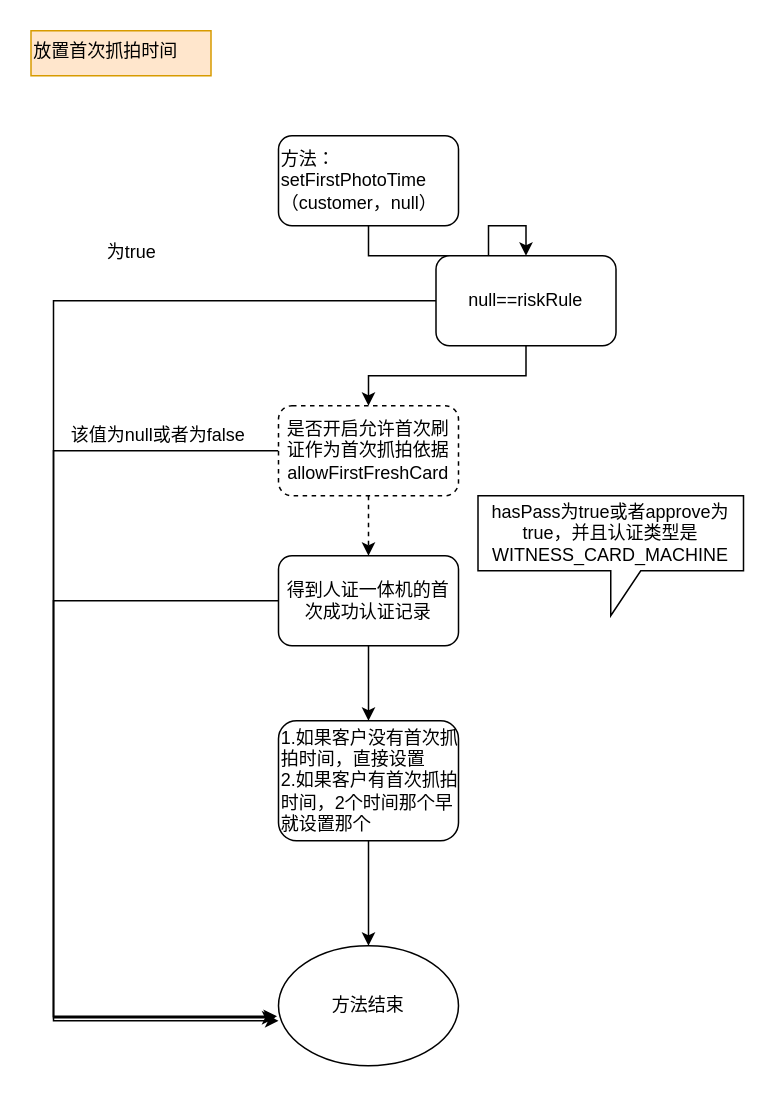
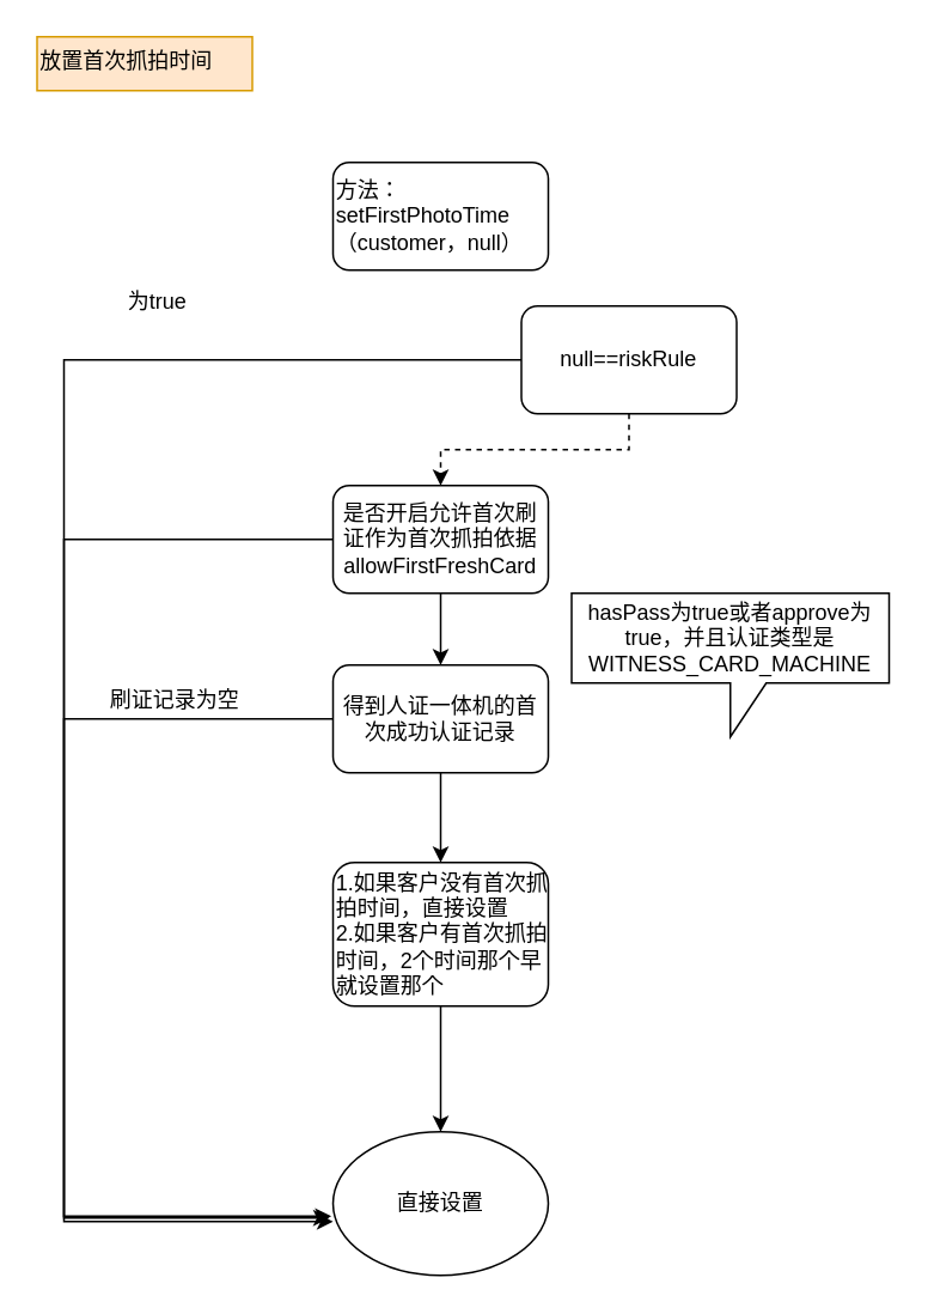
- <mxCell id="3" value="" style="edgeStyle=orthogonalEdgeStyle;rounded=0;orthogonalLoop=1;jettySize=auto;html=1;" edge="1" parent="1" source="4" target="7"><mxGeometry relative="1" as="geometry" /></mxCell>
- <mxCell id="6" value="" style="edgeStyle=orthogonalEdgeStyle;rounded=0;orthogonalLoop=1;jettySize=auto;html=1;" edge="1" parent="1" source="7" target="12"><mxGeometry relative="1" as="geometry" /></mxCell>
+ <mxCell id="6" value="" style="edgeStyle=orthogonalEdgeStyle;rounded=0;orthogonalLoop=1;jettySize=auto;html=1;dashed=1;" edge="1" parent="1" source="7" target="12"><mxGeometry relative="1" as="geometry" /></mxCell>
- <mxCell id="13" value="该值为null或者为false" style="text;html=1;resizable=0;points=[];autosize=1;align=left;verticalAlign=top;spacingTop=-4;" vertex="1" parent="1"><mxGeometry x="45" y="280" width="130" height="20" as="geometry" /></mxCell>
- <mxCell id="12" value="是否开启允许首次刷证作为首次抓拍依据&lt;br&gt;allowFirstFreshCard" style="rounded=1;whiteSpace=wrap;html=1;dashed=1;" vertex="1" parent="1"><mxGeometry x="185" y="270" width="120" height="60" as="geometry" /></mxCell>
+ <mxCell id="12" value="是否开启允许首次刷证作为首次抓拍依据&lt;br&gt;allowFirstFreshCard" style="rounded=1;whiteSpace=wrap;html=1;" vertex="1" parent="1"><mxGeometry x="185" y="270" width="120" height="60" as="geometry" /></mxCell>
- <mxCell id="11" value="" style="edgeStyle=orthogonalEdgeStyle;rounded=0;orthogonalLoop=1;jettySize=auto;html=1;dashed=1;" edge="1" parent="1" source="12" target="16"><mxGeometry relative="1" as="geometry" /></mxCell>
+ <mxCell id="11" value="" style="edgeStyle=orthogonalEdgeStyle;rounded=0;orthogonalLoop=1;jettySize=auto;html=1;" edge="1" parent="1" source="12" target="16"><mxGeometry relative="1" as="geometry" /></mxCell>
+ <mxCell id="20" value="刷证记录为空" style="text;html=1;resizable=0;points=[];autosize=1;align=left;verticalAlign=top;spacingTop=-4;" vertex="1" parent="1"><mxGeometry x="59" y="380" width="90" height="20" as="geometry" /></mxCell>
- <mxCell id="8" value="方法结束" style="ellipse;whiteSpace=wrap;html=1;" vertex="1" parent="1"><mxGeometry x="185" y="630" width="120" height="80" as="geometry" /></mxCell>
+ <mxCell id="8" value="直接设置" style="ellipse;whiteSpace=wrap;html=1;" vertex="1" parent="1"><mxGeometry x="185" y="630" width="120" height="80" as="geometry" /></mxCell>
